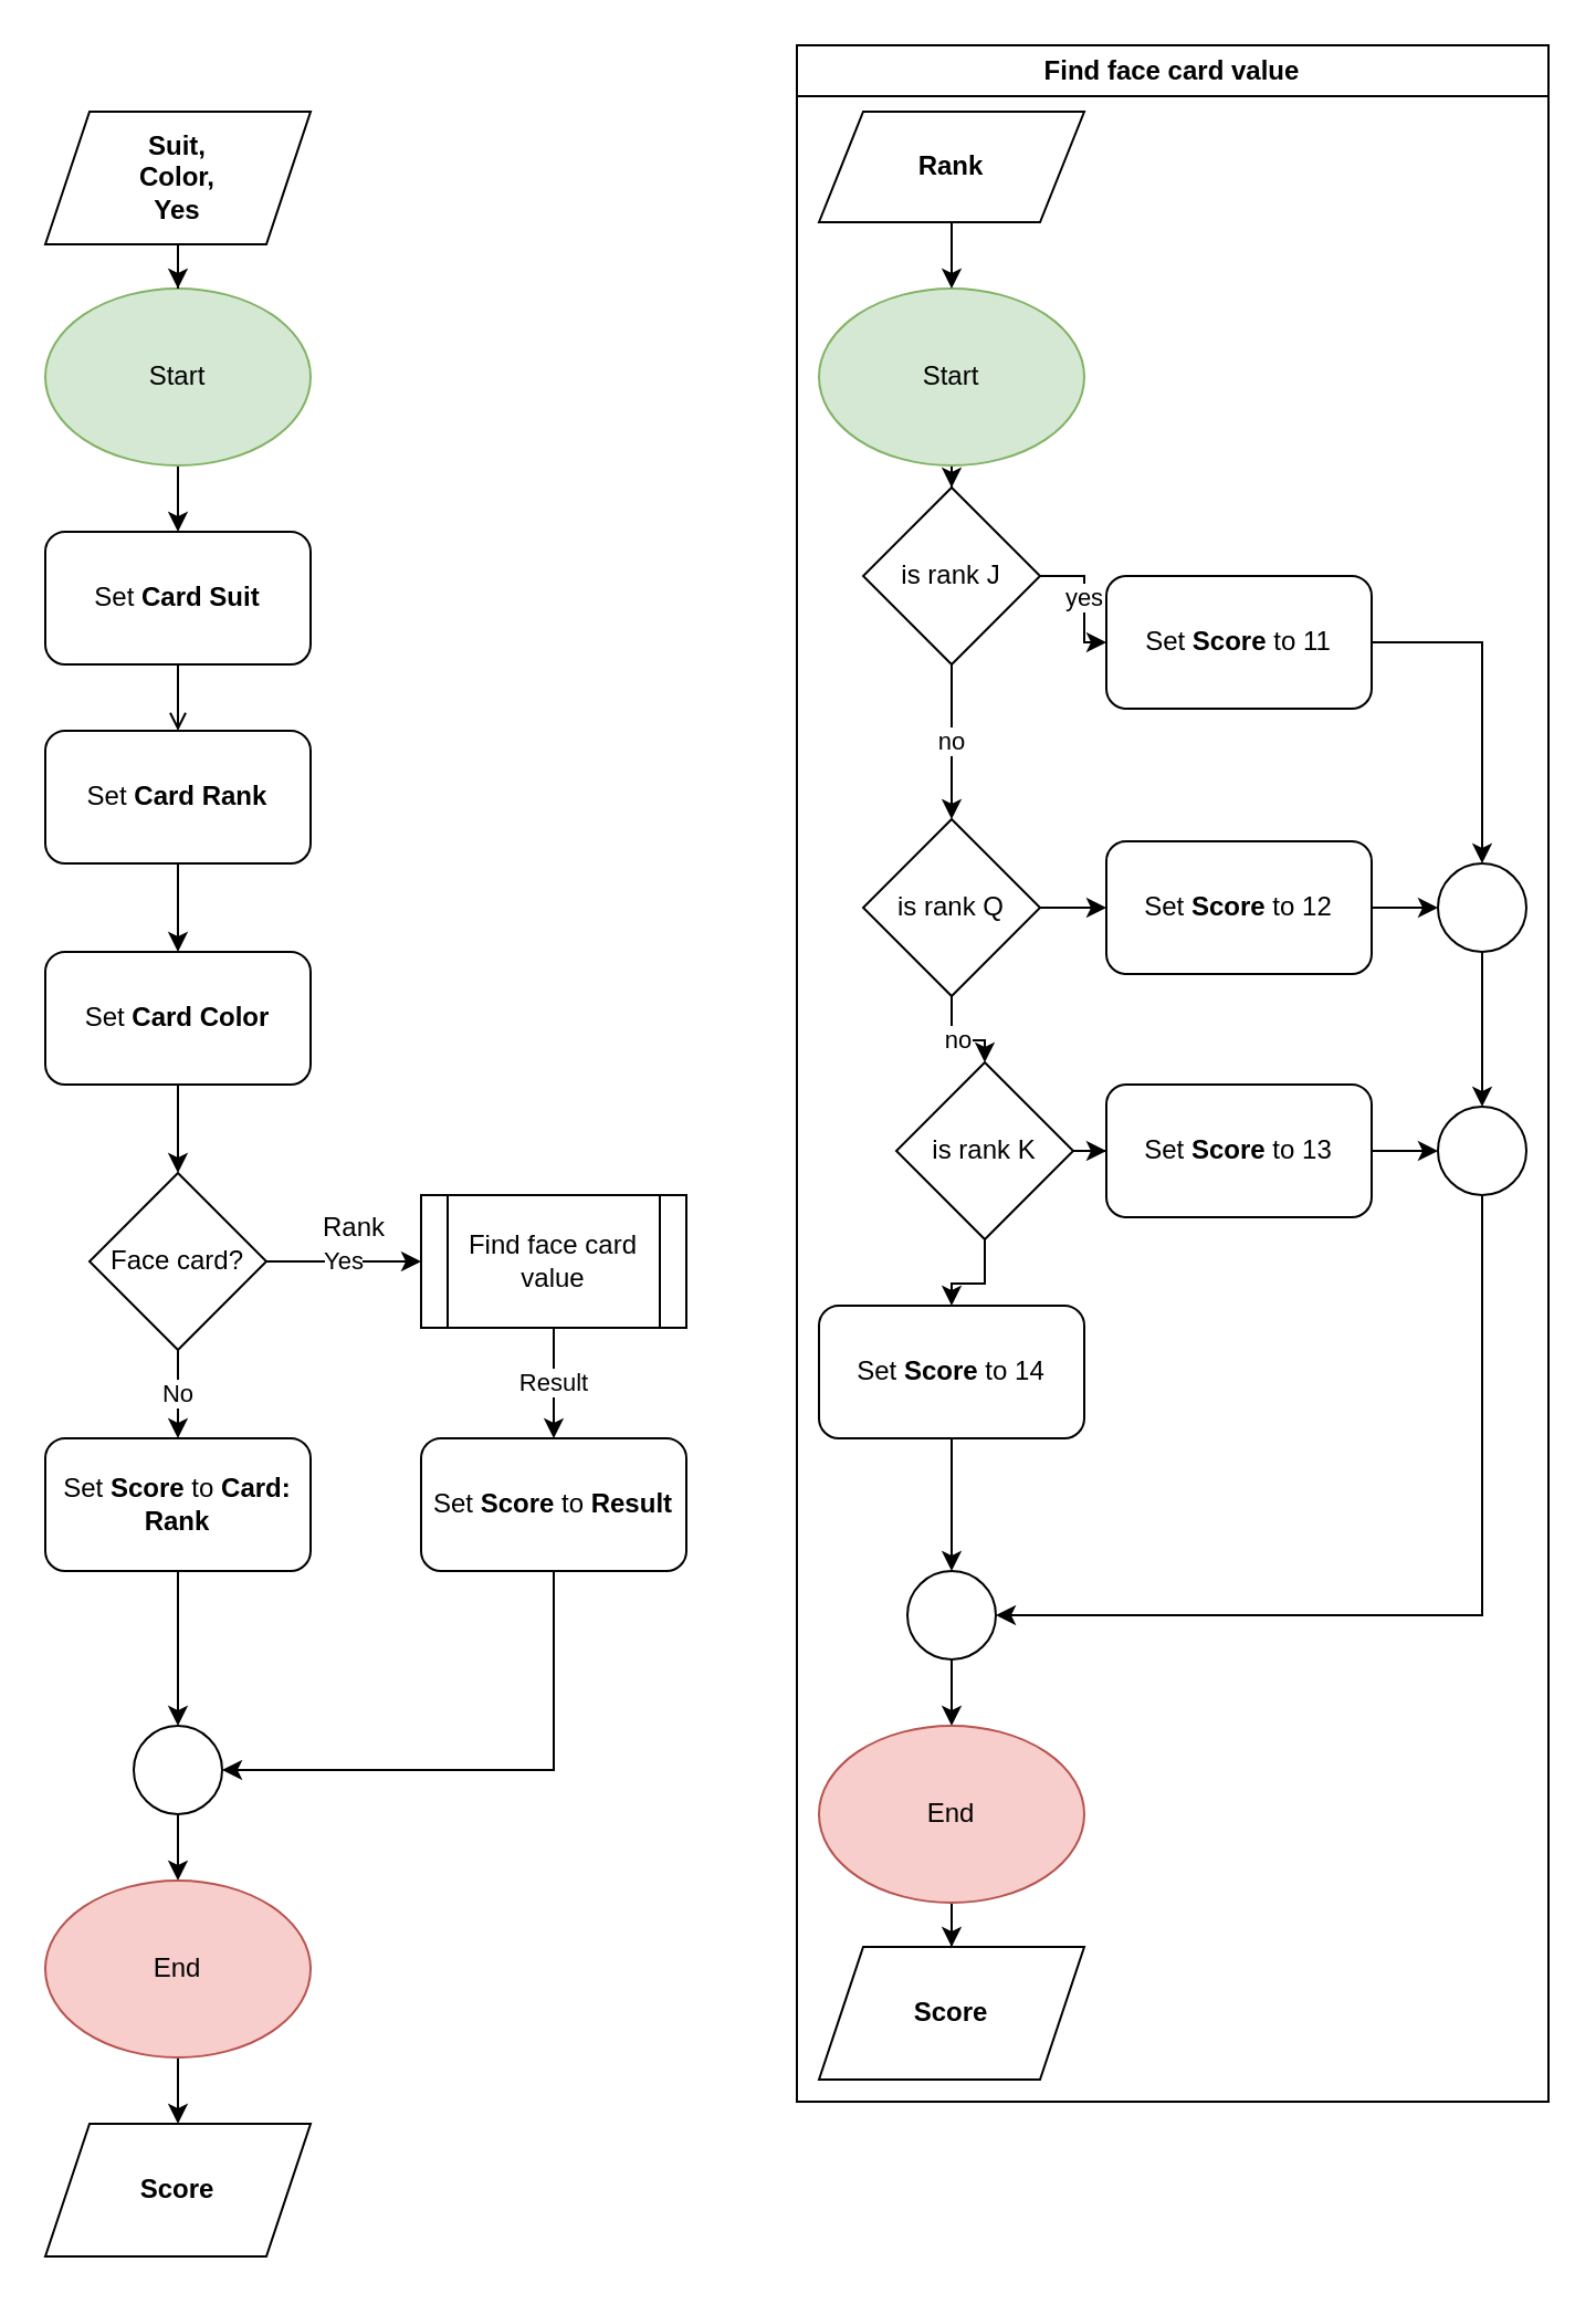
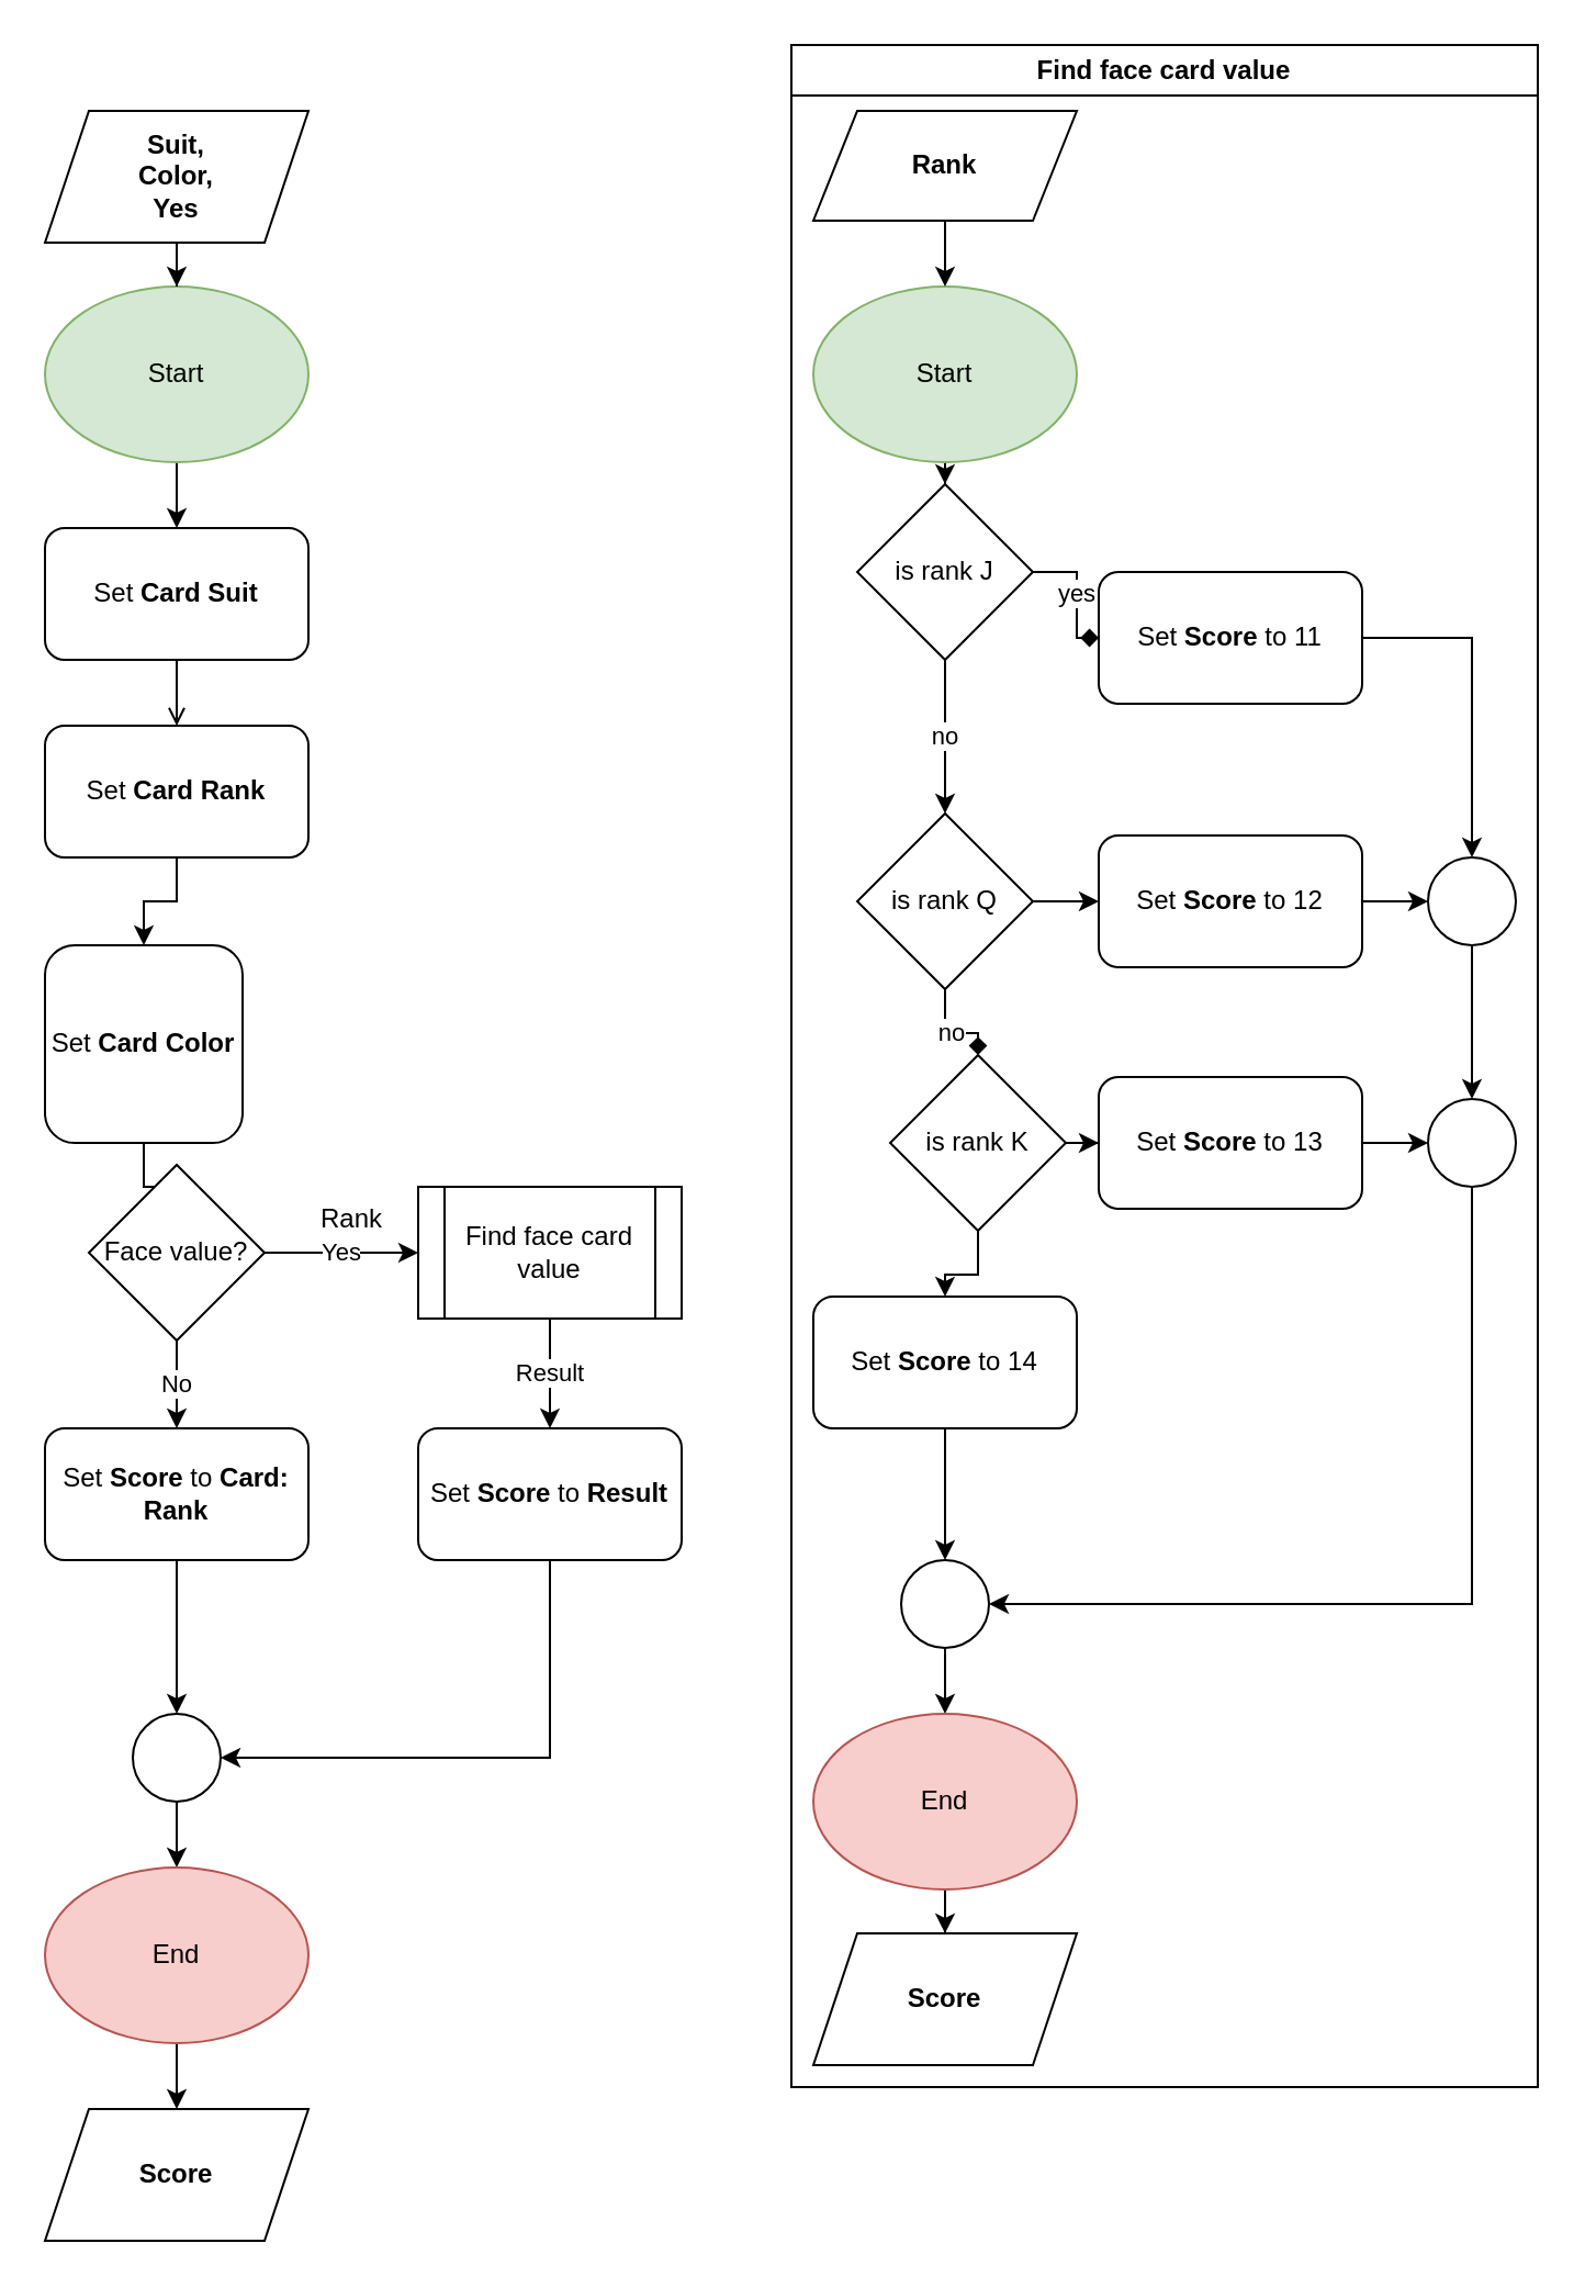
- <mxCell id="29" value="yes" style="edgeStyle=orthogonalEdgeStyle;rounded=0;orthogonalLoop=1;jettySize=auto;html=1;" edge="1" parent="24" source="31" target="39"><mxGeometry relative="1" as="geometry" /></mxCell>
+ <mxCell id="29" value="yes" style="edgeStyle=orthogonalEdgeStyle;rounded=0;orthogonalLoop=1;jettySize=auto;html=1;endArrow=diamond;" edge="1" parent="24" source="31" target="39"><mxGeometry relative="1" as="geometry" /></mxCell>
- <mxCell id="11" value="Set &lt;b&gt;Card Color&lt;/b&gt;" style="rounded=1;whiteSpace=wrap;html=1;" vertex="1" parent="1"><mxGeometry x="20" y="430" width="120" height="60" as="geometry" /></mxCell>
+ <mxCell id="11" value="Set &lt;b&gt;Card Color&lt;/b&gt;" style="rounded=1;whiteSpace=wrap;html=1;" vertex="1" parent="1"><mxGeometry x="20" y="430" width="90" height="90" as="geometry" /></mxCell>
- <mxCell id="33" value="no" style="edgeStyle=orthogonalEdgeStyle;rounded=0;orthogonalLoop=1;jettySize=auto;html=1;" edge="1" parent="24" source="34" target="37"><mxGeometry relative="1" as="geometry" /></mxCell>
+ <mxCell id="33" value="no" style="edgeStyle=orthogonalEdgeStyle;rounded=0;orthogonalLoop=1;jettySize=auto;html=1;endArrow=diamond;" edge="1" parent="24" source="34" target="37"><mxGeometry relative="1" as="geometry" /></mxCell>
- <mxCell id="14" value="Face card?" style="rhombus;whiteSpace=wrap;html=1;" vertex="1" parent="1"><mxGeometry x="40" y="530" width="80" height="80" as="geometry" /></mxCell>
+ <mxCell id="14" value="Face value?" style="rhombus;whiteSpace=wrap;html=1;" vertex="1" parent="1"><mxGeometry x="40" y="530" width="80" height="80" as="geometry" /></mxCell>
